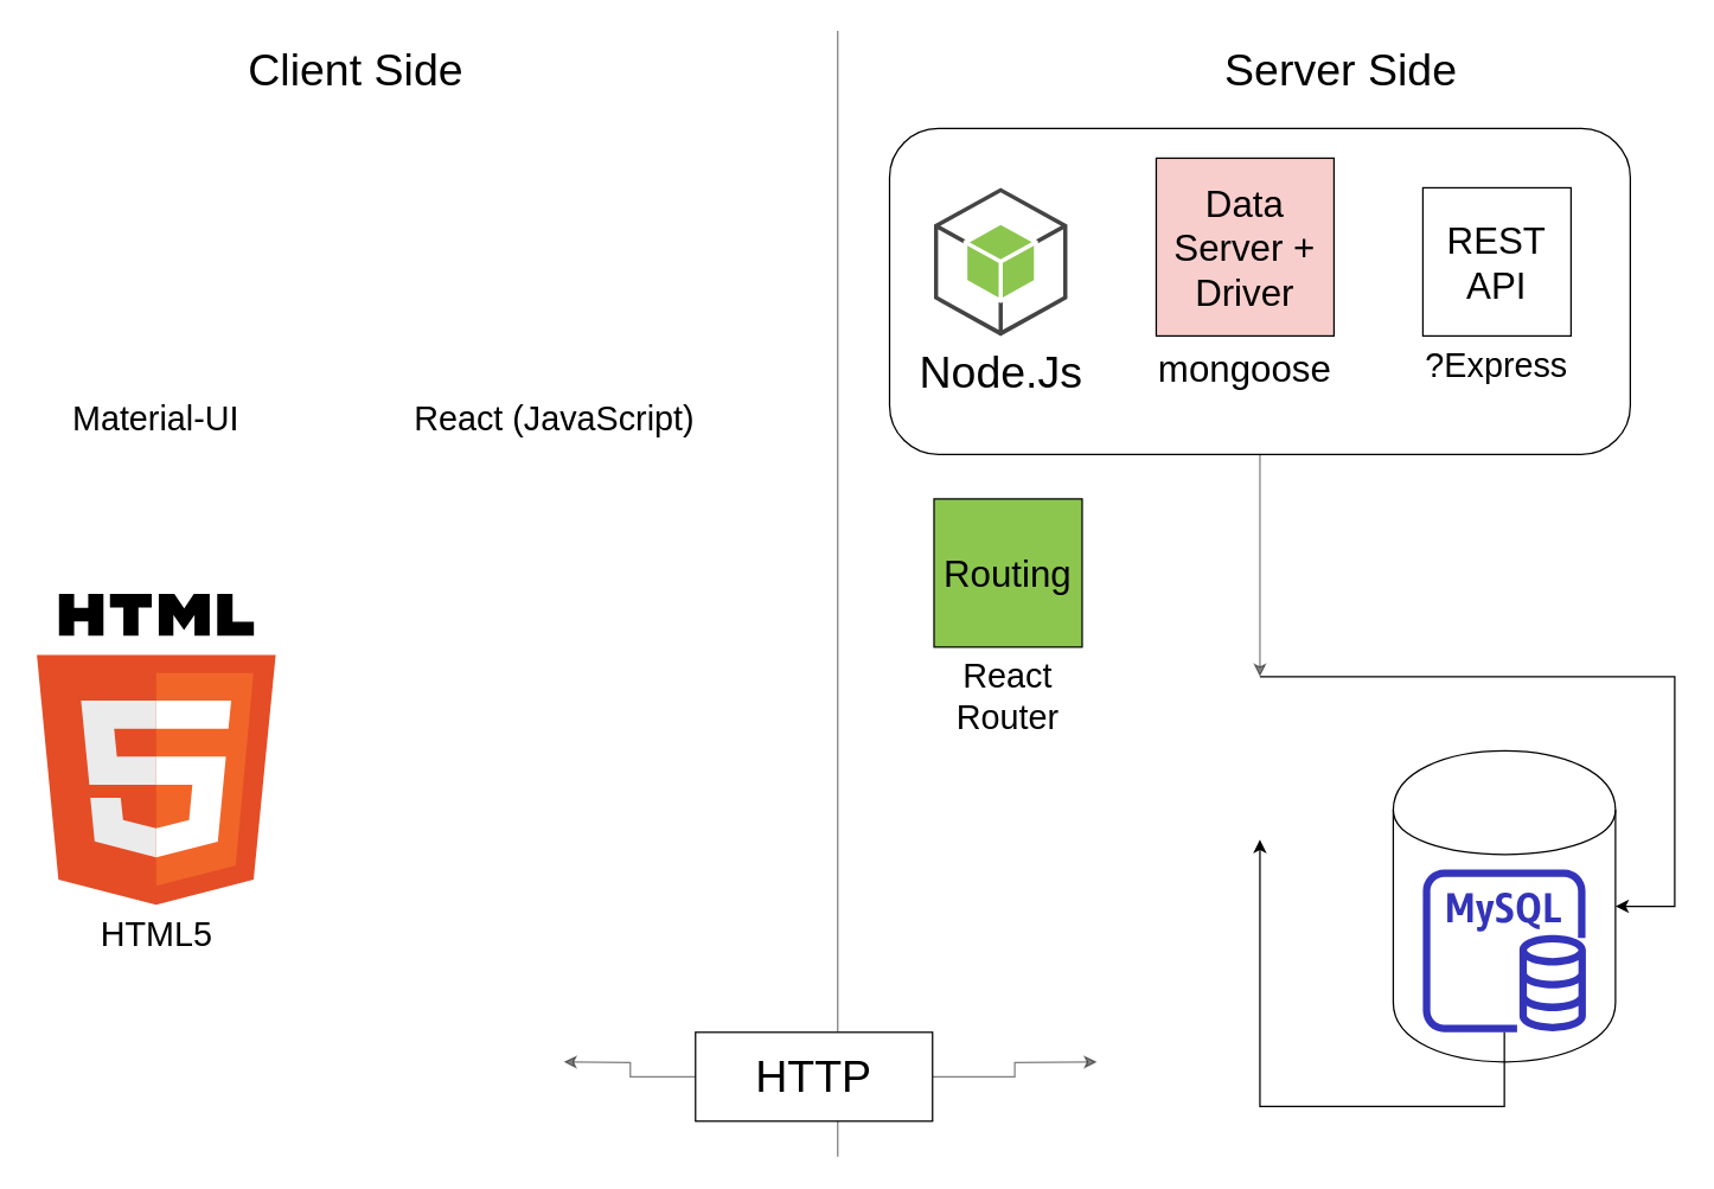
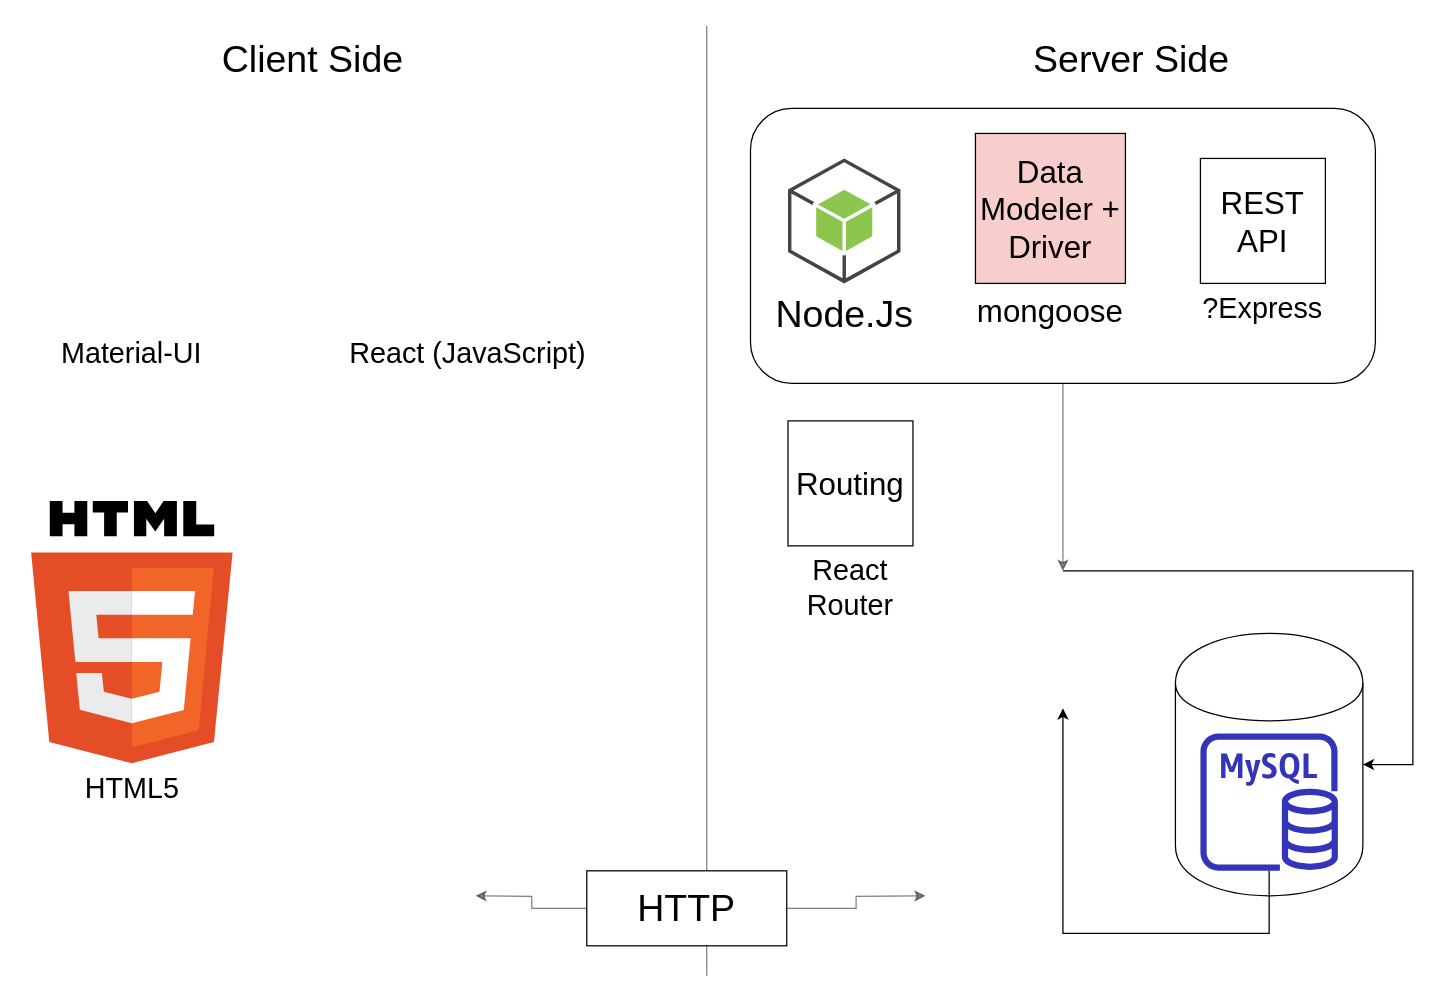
- <mxCell id="5" value="Client Side" style="text;html=1;strokeColor=none;fillColor=none;align=center;verticalAlign=middle;whiteSpace=wrap;rounded=0;fontSize=30;" parent="1" vertex="1"><mxGeometry x="10" y="26" width="460" height="40" as="geometry" /></mxCell>
+ <mxCell id="5" value="Client Side" style="text;html=1;strokeColor=none;fillColor=none;align=center;verticalAlign=middle;whiteSpace=wrap;rounded=0;fontSize=30;" parent="1" vertex="1"><mxGeometry x="20" y="26" width="460" height="40" as="geometry" /></mxCell>
- <mxCell id="13" value="Data Server +&lt;br&gt;Driver" style="text;html=1;strokeColor=none;fillColor=none;align=center;verticalAlign=middle;whiteSpace=wrap;rounded=0;fontSize=25;" parent="11" vertex="1"><mxGeometry y="38.4" width="120" height="43.2" as="geometry" /></mxCell>
+ <mxCell id="13" value="Data Modeler +&lt;br&gt;Driver" style="text;html=1;strokeColor=none;fillColor=none;align=center;verticalAlign=middle;whiteSpace=wrap;rounded=0;fontSize=25;" parent="11" vertex="1"><mxGeometry y="38.4" width="120" height="43.2" as="geometry" /></mxCell>
- <mxCell id="25" value="React&lt;br&gt;Router" style="whiteSpace=wrap;html=1;aspect=fixed;strokeColor=#000000;fillColor=#8cc64f;fontSize=23;labelPosition=center;verticalLabelPosition=bottom;align=center;verticalAlign=top;" parent="24" vertex="1"><mxGeometry width="100" height="100" as="geometry" /></mxCell>
+ <mxCell id="25" value="React&lt;br&gt;Router" style="whiteSpace=wrap;html=1;aspect=fixed;strokeColor=#000000;fillColor=#ffffff;fontSize=23;labelPosition=center;verticalLabelPosition=bottom;align=center;verticalAlign=top;" parent="24" vertex="1"><mxGeometry width="100" height="100" as="geometry" /></mxCell>
